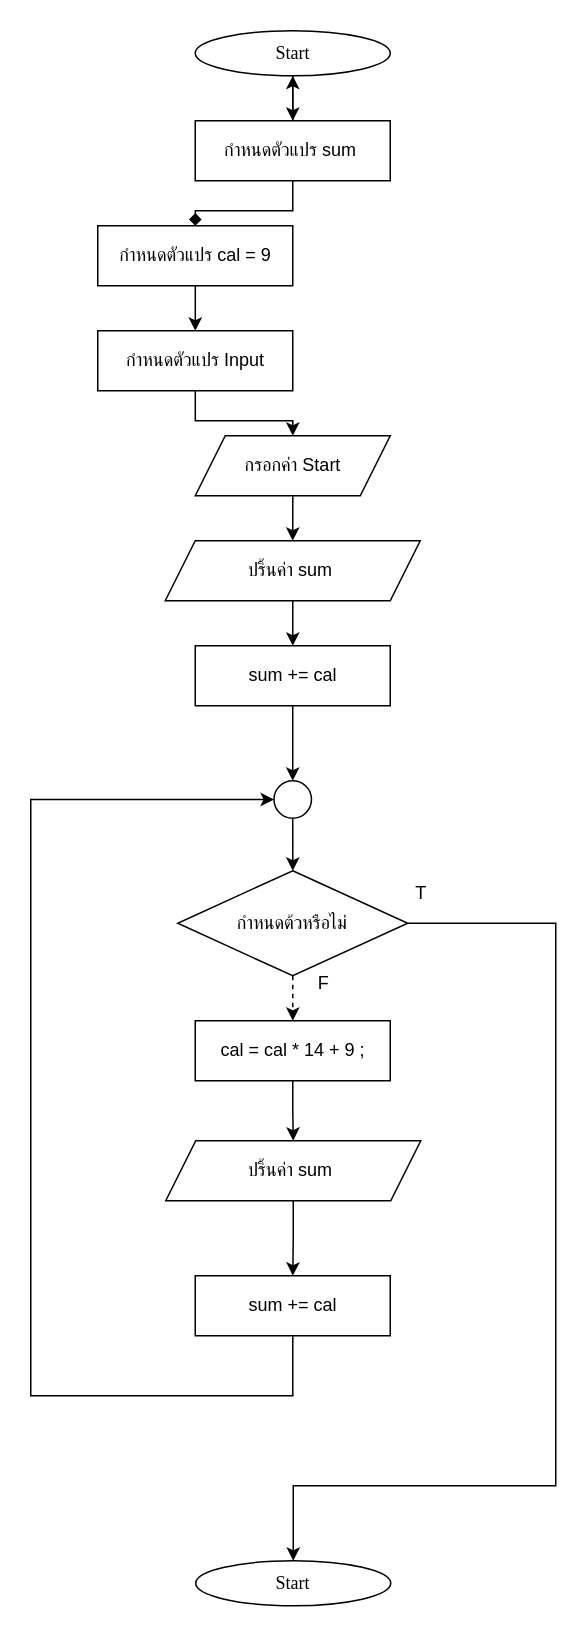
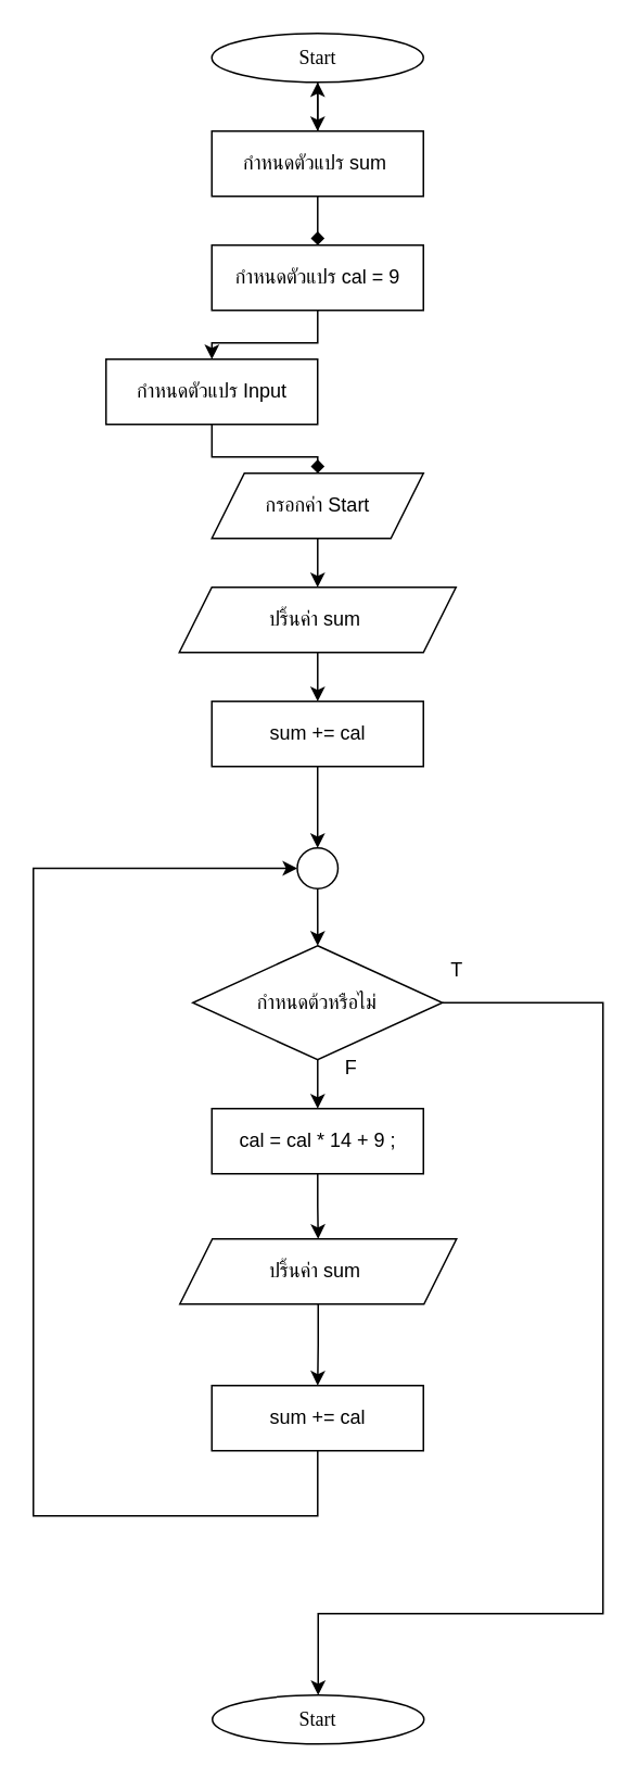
- <mxCell id="9" value="กำหนดตัวแปร cal = 9" style="rounded=0;whiteSpace=wrap;html=1;" vertex="1" parent="1"><mxGeometry x="64.66" y="150" width="130" height="40" as="geometry" /></mxCell>
+ <mxCell id="9" value="กำหนดตัวแปร cal = 9" style="rounded=0;whiteSpace=wrap;html=1;" vertex="1" parent="1"><mxGeometry x="129.66" y="150" width="130" height="40" as="geometry" /></mxCell>
- <mxCell id="4" value="" style="edgeStyle=orthogonalEdgeStyle;rounded=0;orthogonalLoop=1;jettySize=auto;html=1;" edge="1" parent="1" source="5" target="7"><mxGeometry relative="1" as="geometry" /></mxCell>
+ <mxCell id="4" value="" style="edgeStyle=orthogonalEdgeStyle;rounded=0;orthogonalLoop=1;jettySize=auto;html=1;endArrow=diamond;" edge="1" parent="1" source="5" target="7"><mxGeometry relative="1" as="geometry" /></mxCell>
- <mxCell id="17" value="" style="edgeStyle=orthogonalEdgeStyle;rounded=0;orthogonalLoop=1;jettySize=auto;html=1;dashed=1;" edge="1" parent="1" source="19" target="21"><mxGeometry relative="1" as="geometry" /></mxCell>
+ <mxCell id="17" value="" style="edgeStyle=orthogonalEdgeStyle;rounded=0;orthogonalLoop=1;jettySize=auto;html=1;" edge="1" parent="1" source="19" target="21"><mxGeometry relative="1" as="geometry" /></mxCell>
